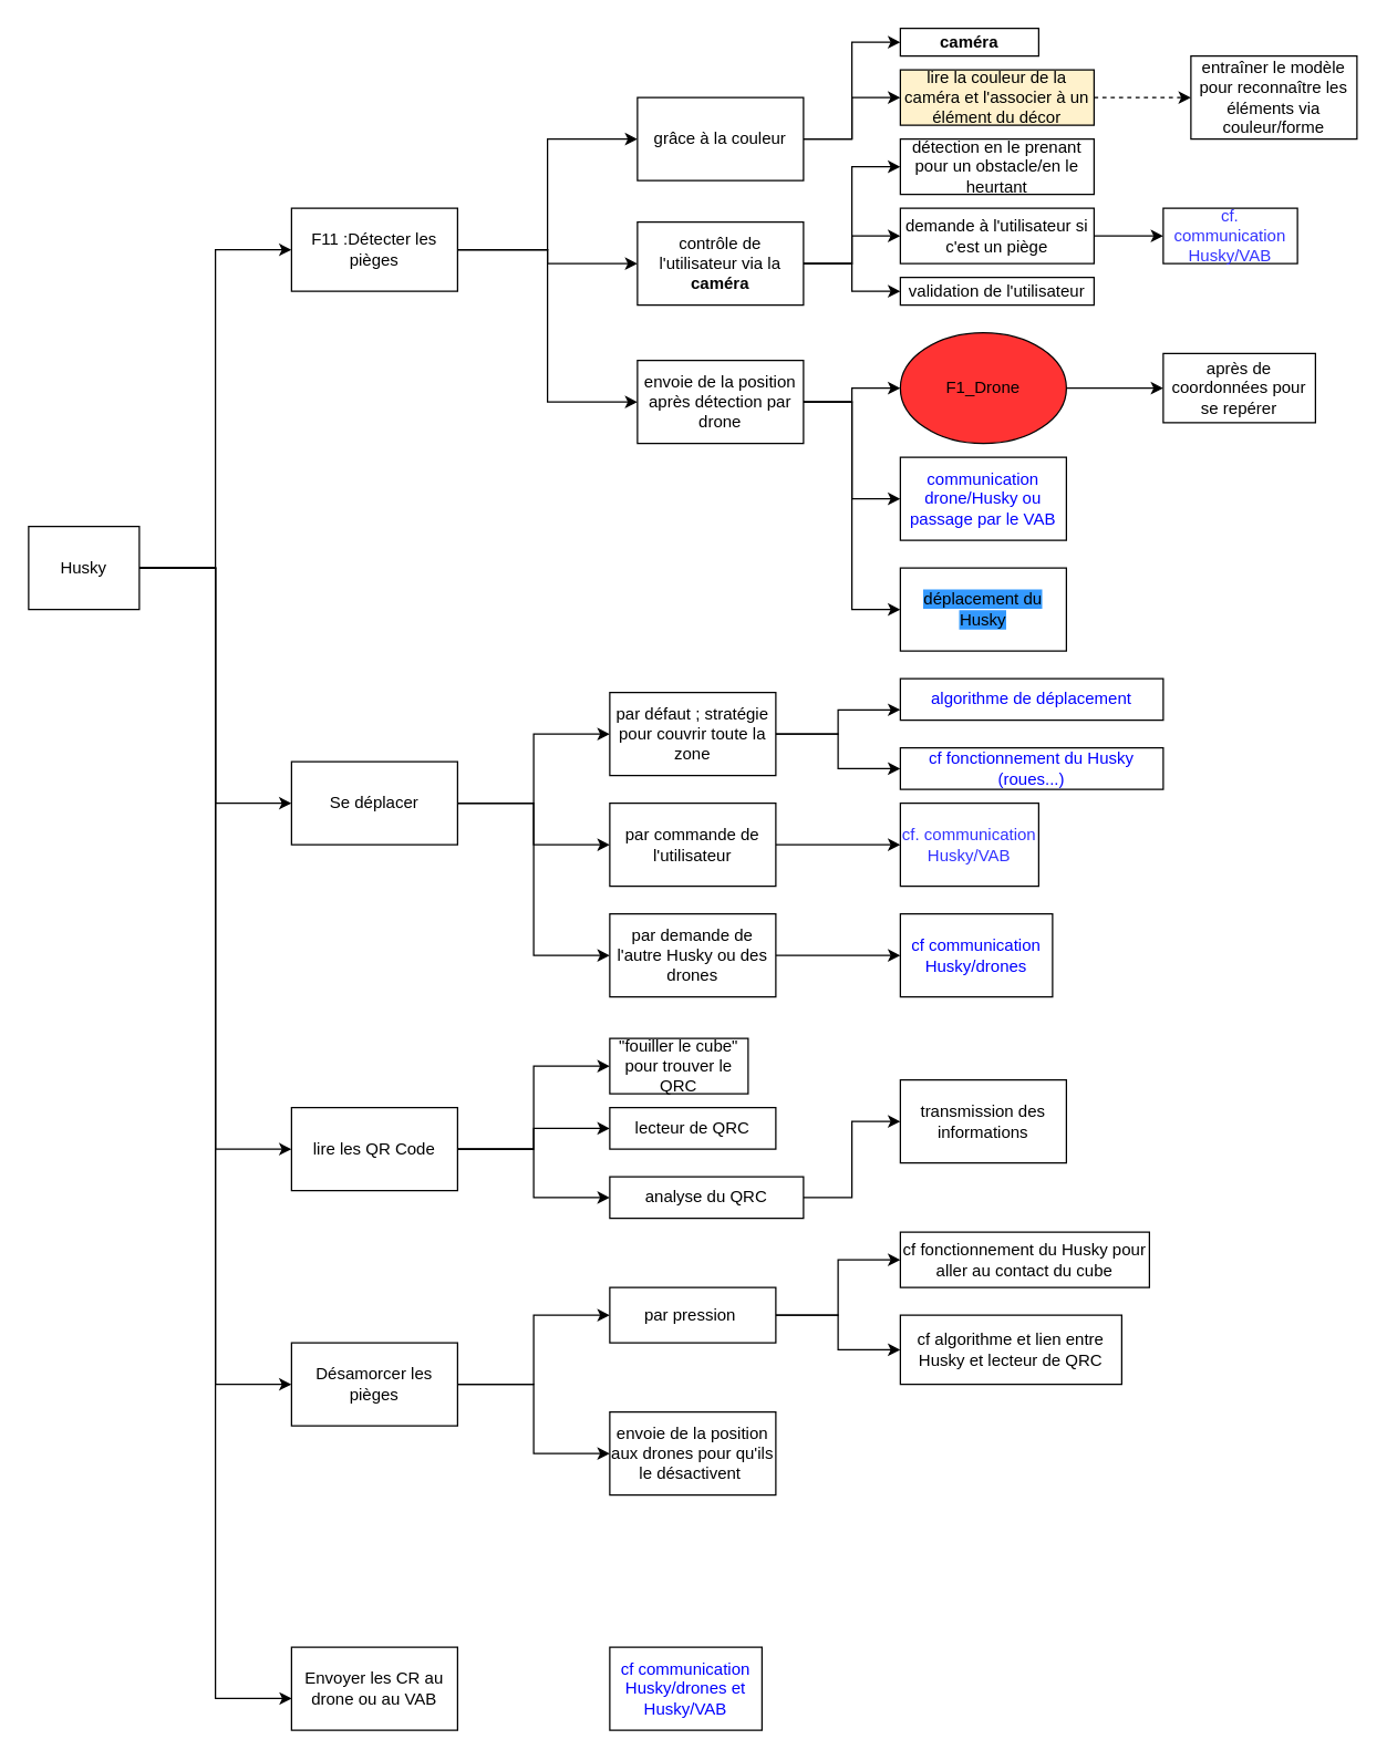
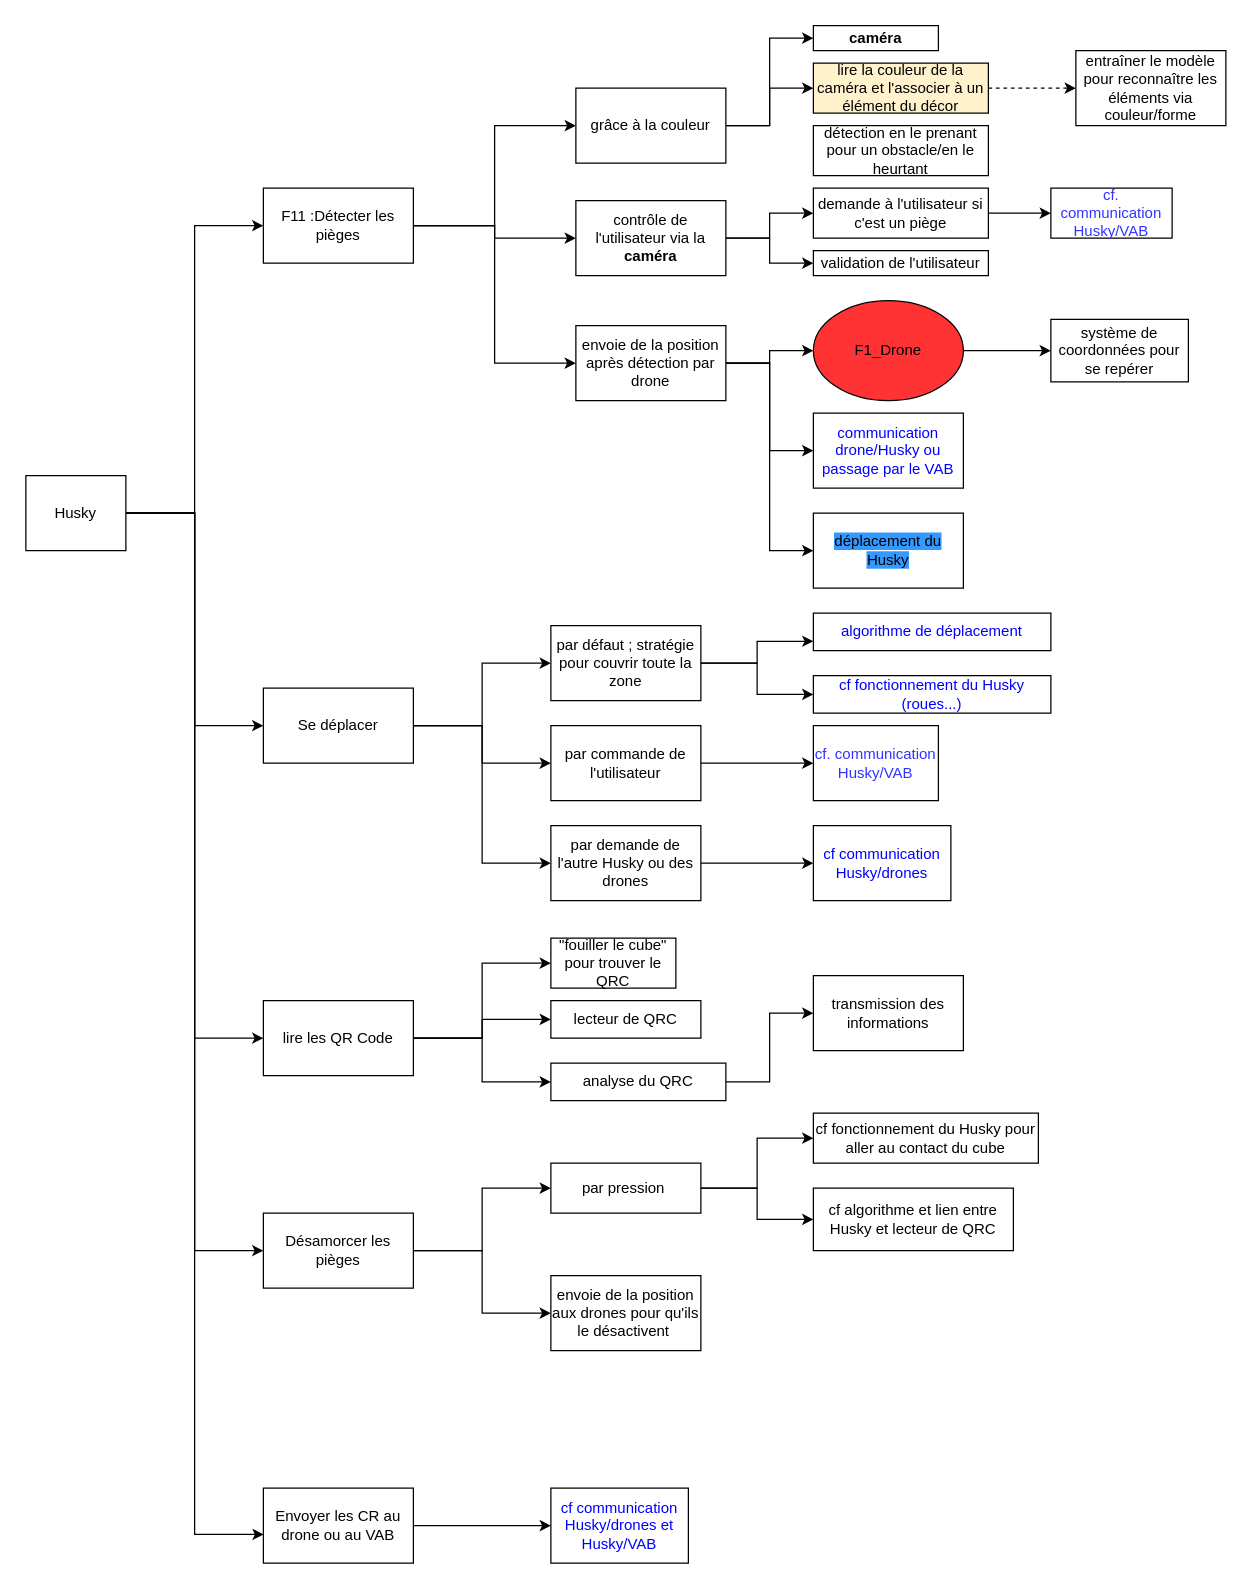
- <mxCell id="25" style="edgeStyle=orthogonalEdgeStyle;rounded=0;orthogonalLoop=1;jettySize=auto;html=1;exitX=1;exitY=0.5;exitDx=0;exitDy=0;entryX=0;entryY=0.5;entryDx=0;entryDy=0;" parent="1" source="28" target="24" edge="1"><mxGeometry relative="1" as="geometry" /></mxCell>
- <mxCell id="45" value="après de coordonnées pour se repérer" style="rounded=0;whiteSpace=wrap;html=1;labelBackgroundColor=none;" parent="1" vertex="1"><mxGeometry x="840" y="255" width="110" height="50" as="geometry" /></mxCell>
+ <mxCell id="45" value="système de coordonnées pour se repérer" style="rounded=0;whiteSpace=wrap;html=1;labelBackgroundColor=none;" parent="1" vertex="1"><mxGeometry x="840" y="255" width="110" height="50" as="geometry" /></mxCell>
+ <mxCell id="13" style="edgeStyle=orthogonalEdgeStyle;rounded=0;orthogonalLoop=1;jettySize=auto;html=1;exitX=1;exitY=0.5;exitDx=0;exitDy=0;entryX=0;entryY=0.5;entryDx=0;entryDy=0;fontColor=#000000;" parent="1" source="14" target="72" edge="1"><mxGeometry relative="1" as="geometry" /></mxCell>
